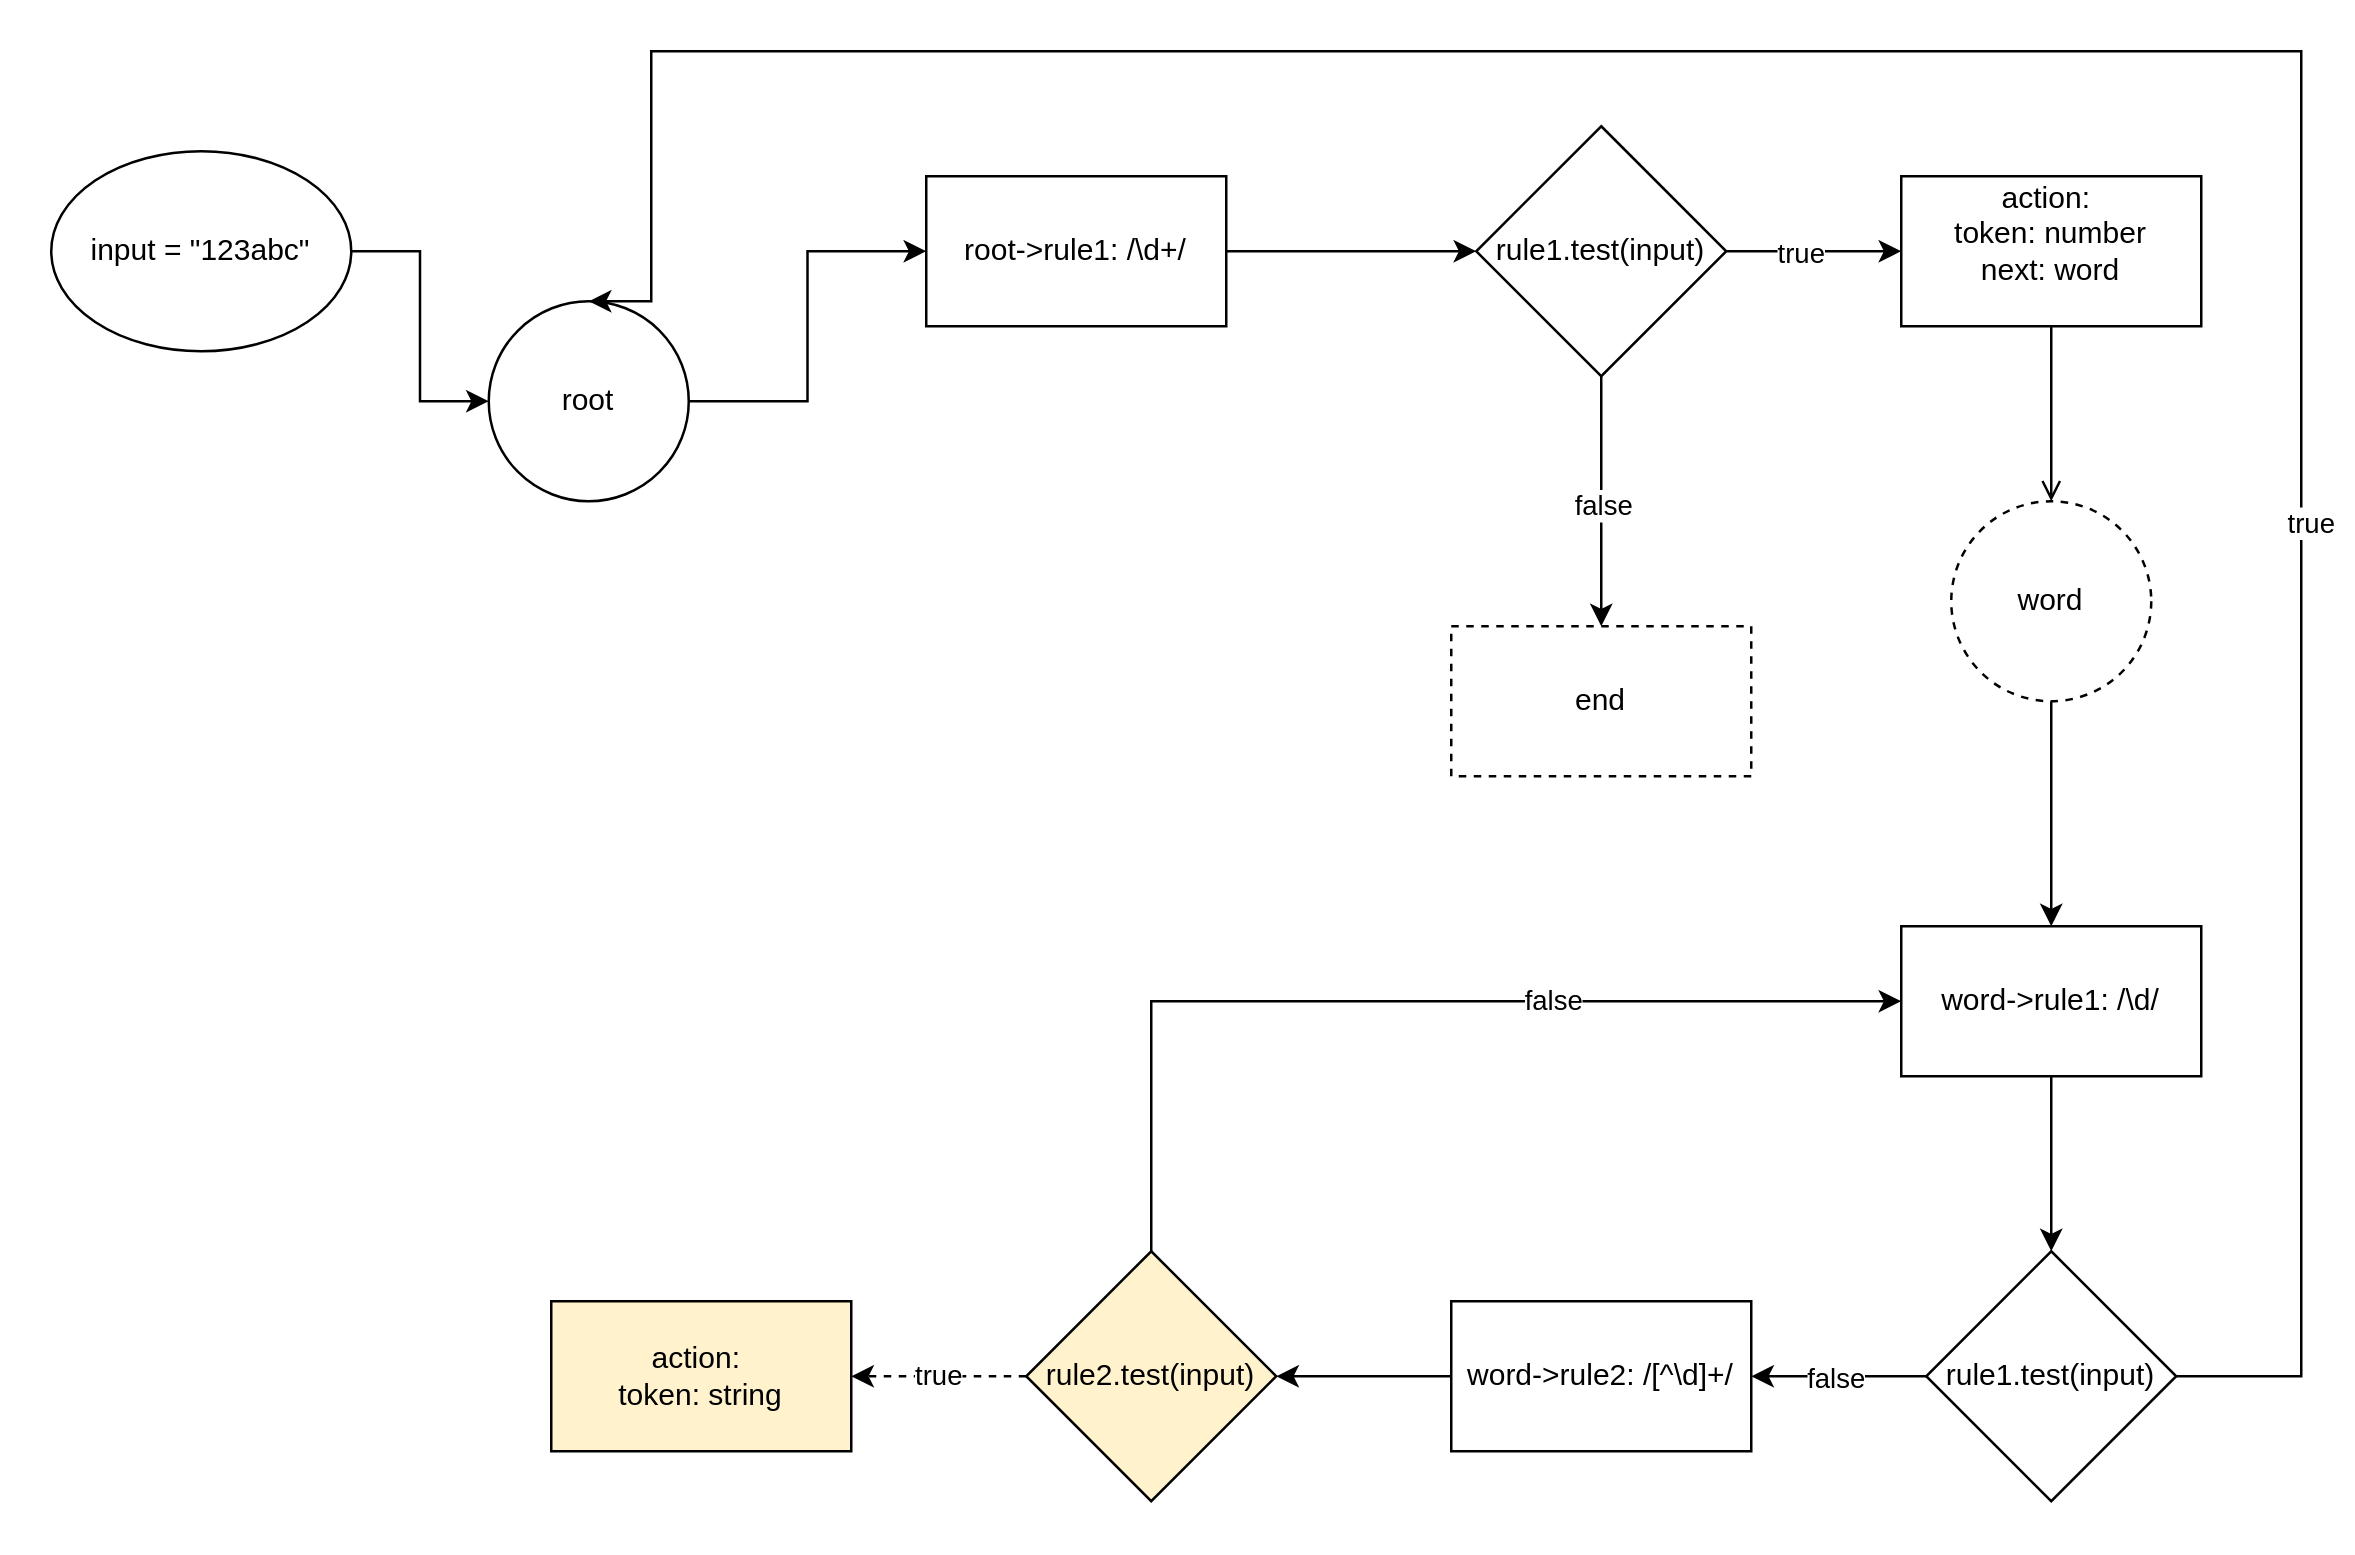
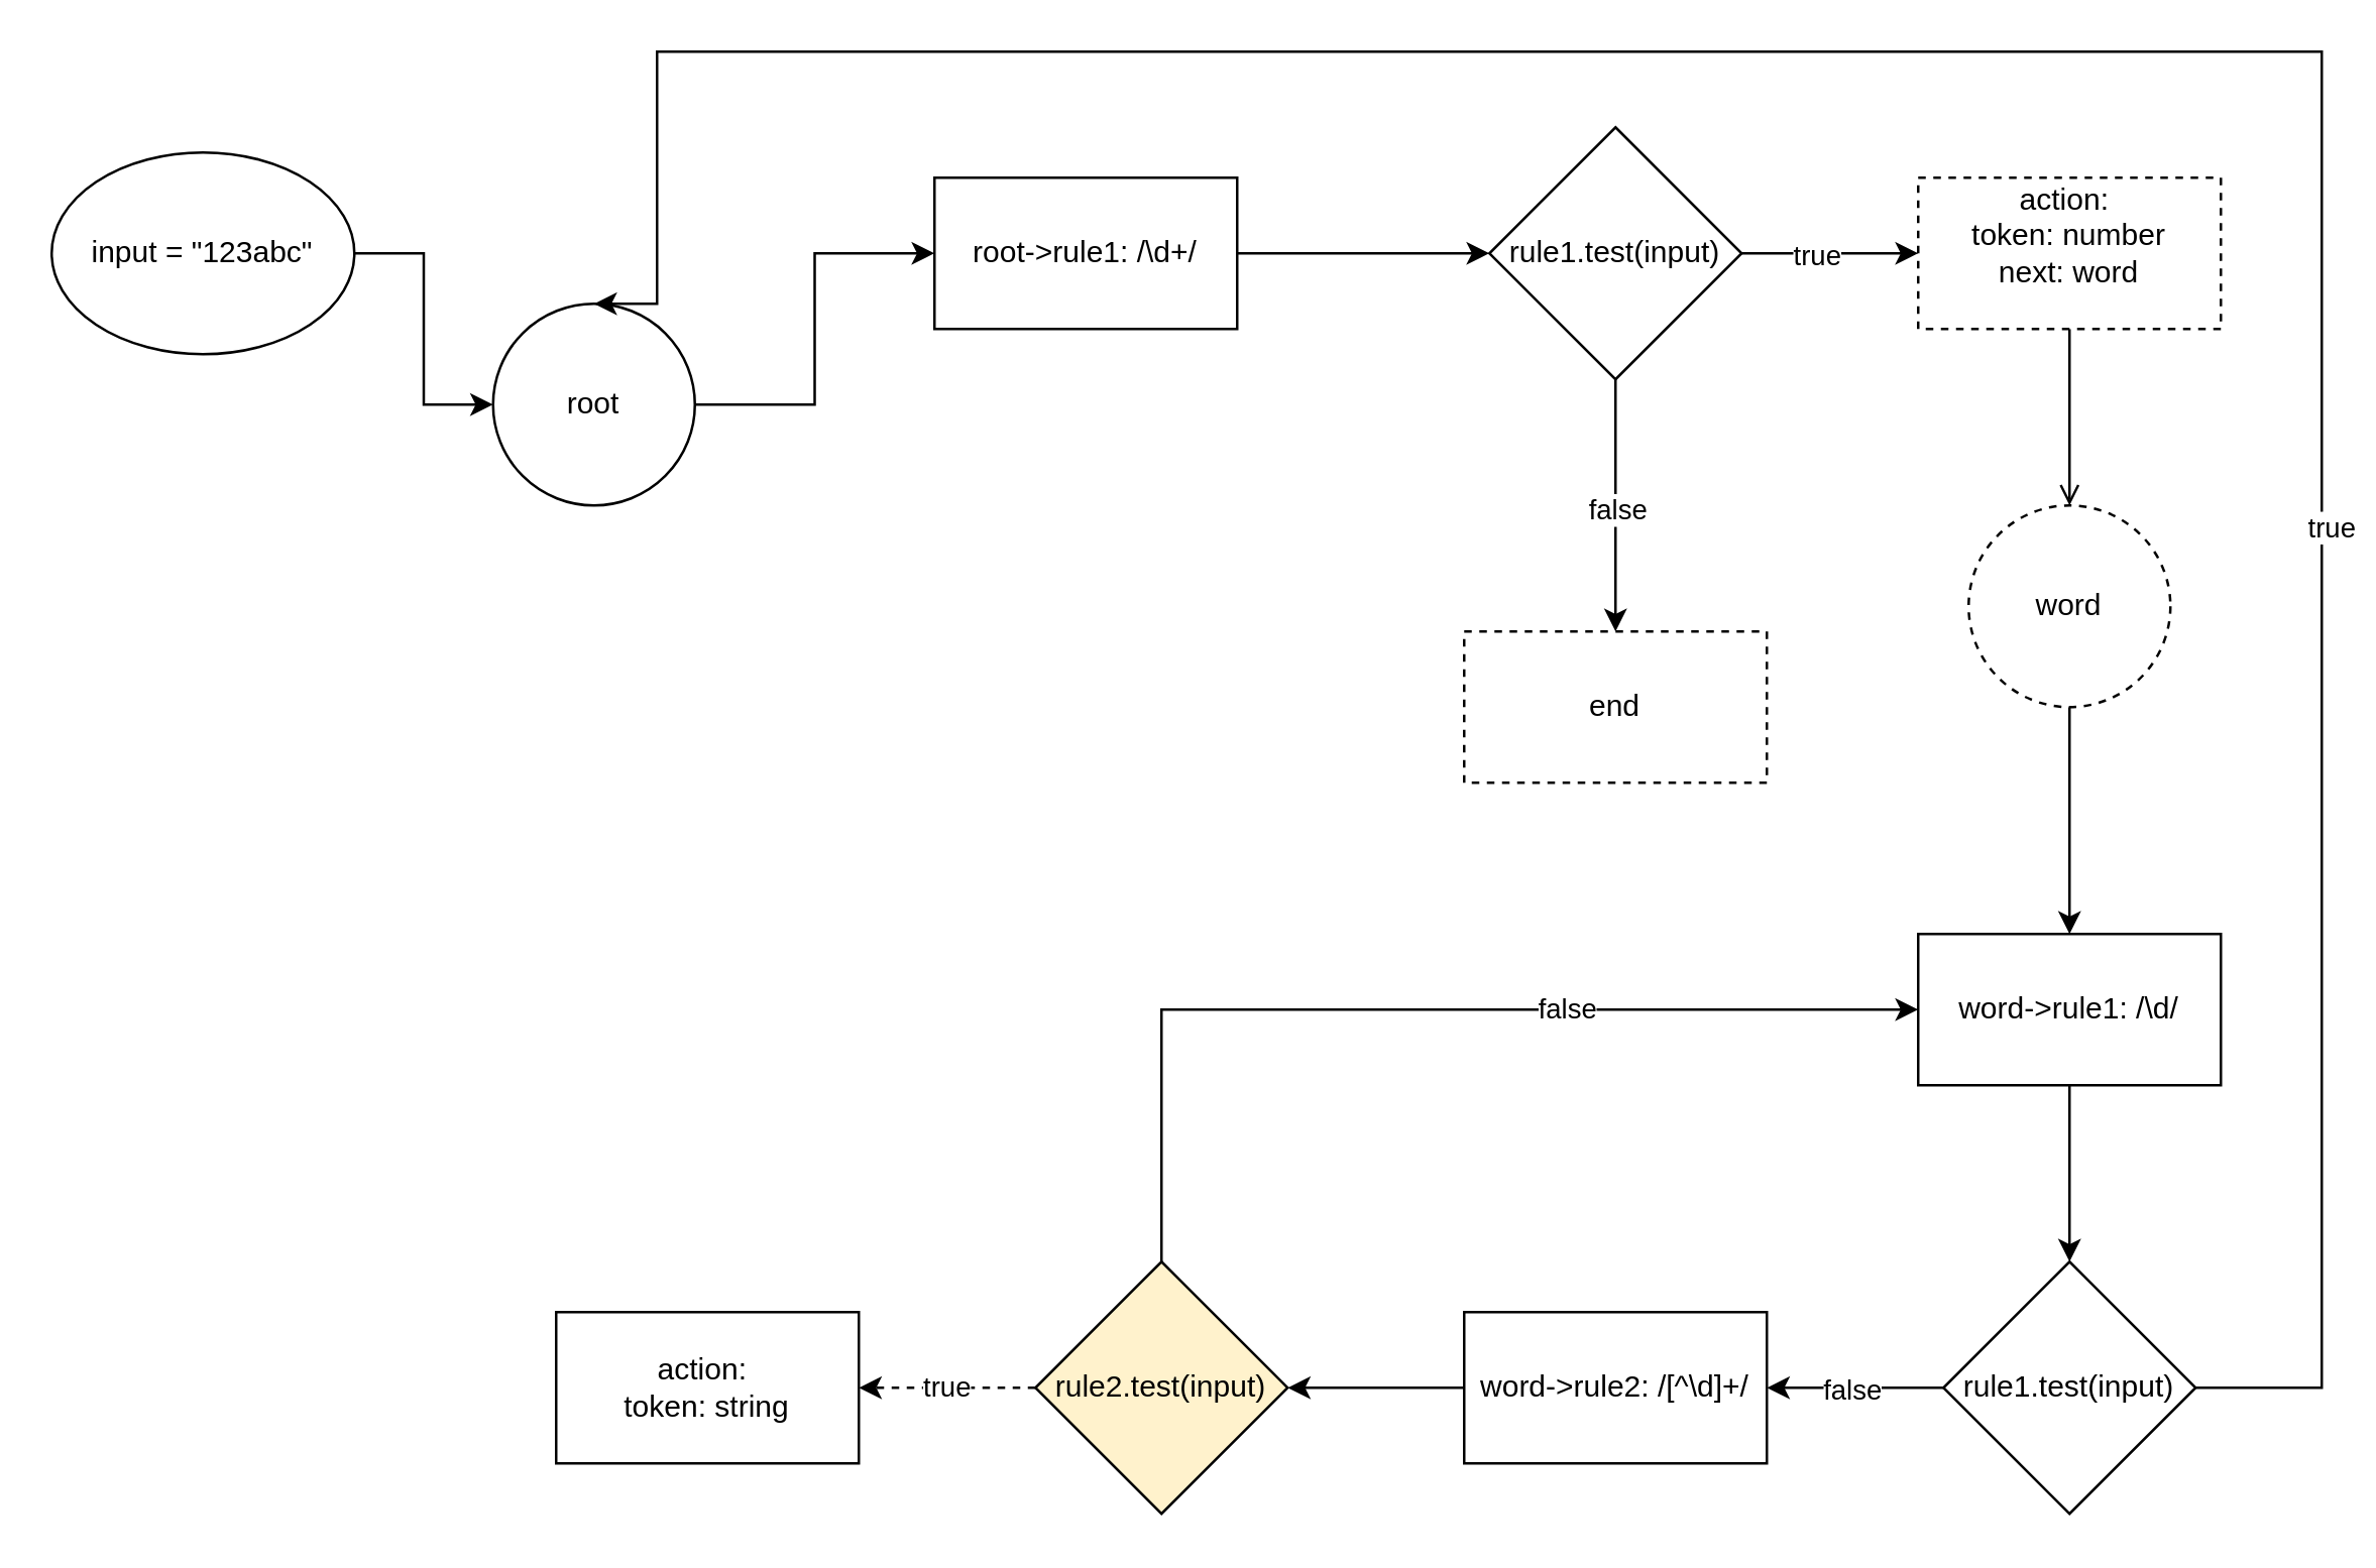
- <mxCell id="12" value="action:&amp;nbsp;&lt;br&gt;token: number&lt;br&gt;next: word&lt;br&gt;&lt;div&gt;&lt;br&gt;&lt;/div&gt;" style="whiteSpace=wrap;html=1;" vertex="1" parent="1"><mxGeometry x="760" y="70" width="120" height="60" as="geometry" /></mxCell>
+ <mxCell id="12" value="action:&amp;nbsp;&lt;br&gt;token: number&lt;br&gt;next: word&lt;br&gt;&lt;div&gt;&lt;br&gt;&lt;/div&gt;" style="whiteSpace=wrap;html=1;dashed=1;" vertex="1" parent="1"><mxGeometry x="760" y="70" width="120" height="60" as="geometry" /></mxCell>
- <mxCell id="31" value="action:&amp;nbsp;&lt;br&gt;token: string" style="whiteSpace=wrap;html=1;fillColor=#fff2cc;" vertex="1" parent="1"><mxGeometry x="220" y="520" width="120" height="60" as="geometry" /></mxCell>
+ <mxCell id="31" value="action:&amp;nbsp;&lt;br&gt;token: string" style="whiteSpace=wrap;html=1;" vertex="1" parent="1"><mxGeometry x="220" y="520" width="120" height="60" as="geometry" /></mxCell>
